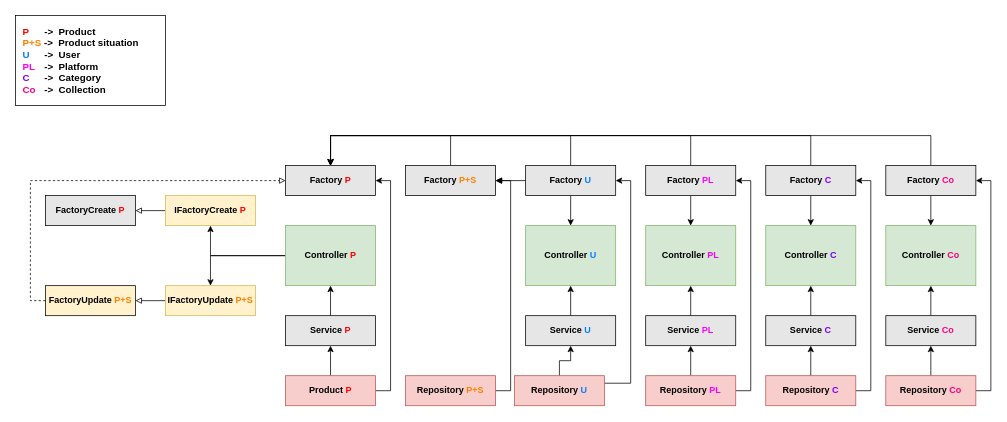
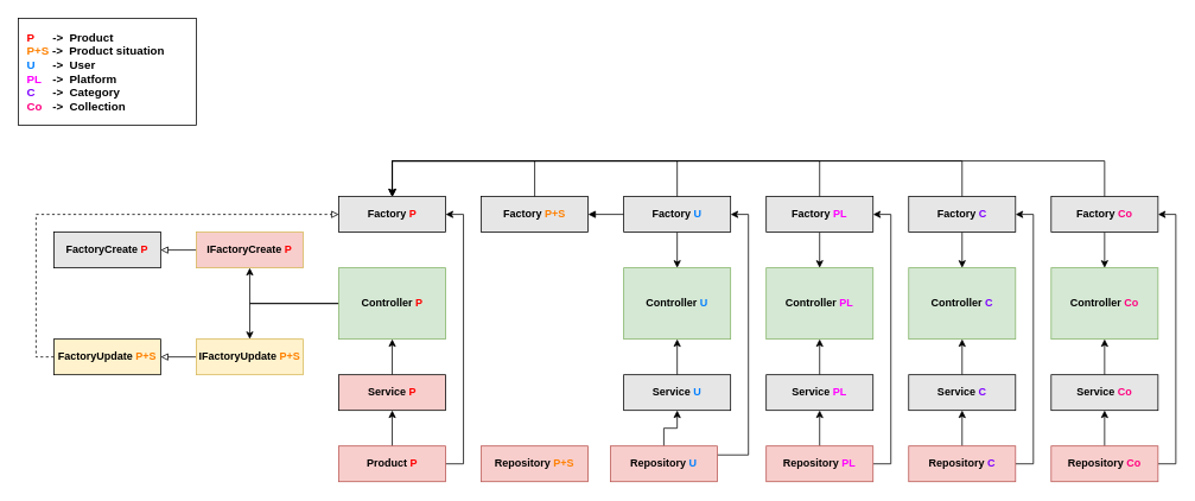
- <mxCell id="57" value="IFactoryCreate&amp;nbsp;&lt;font color=&quot;#ff0000&quot;&gt;P&lt;/font&gt;" style="rounded=0;whiteSpace=wrap;html=1;fontStyle=1;fillColor=#fff2cc;strokeColor=#d6b656;" vertex="1" parent="1"><mxGeometry x="220" y="260" width="120" height="40" as="geometry" /></mxCell>
+ <mxCell id="57" value="IFactoryCreate&amp;nbsp;&lt;font color=&quot;#ff0000&quot;&gt;P&lt;/font&gt;" style="rounded=0;whiteSpace=wrap;html=1;fontStyle=1;fillColor=#f8cecc;strokeColor=#d6b656;" vertex="1" parent="1"><mxGeometry x="220" y="260" width="120" height="40" as="geometry" /></mxCell>
- <mxCell id="12" style="edgeStyle=orthogonalEdgeStyle;rounded=0;orthogonalLoop=1;jettySize=auto;html=1;entryX=1;entryY=0.5;entryDx=0;entryDy=0;endArrow=block;endFill=1;" edge="1" parent="1" source="13" target="15"><mxGeometry relative="1" as="geometry"><Array as="points"><mxPoint x="680" y="520" /><mxPoint x="680" y="240" /></Array></mxGeometry></mxCell>
- <mxCell id="51" value="Service &lt;font color=&quot;#ff0000&quot;&gt;P&lt;/font&gt;" style="rounded=0;whiteSpace=wrap;html=1;fontStyle=1;fillColor=#E6E6E6;" vertex="1" parent="1"><mxGeometry x="380" y="420" width="120" height="40" as="geometry" /></mxCell>
+ <mxCell id="51" value="Service &lt;font color=&quot;#ff0000&quot;&gt;P&lt;/font&gt;" style="rounded=0;whiteSpace=wrap;html=1;fontStyle=1;fillColor=#f8cecc;" vertex="1" parent="1"><mxGeometry x="380" y="420" width="120" height="40" as="geometry" /></mxCell>
